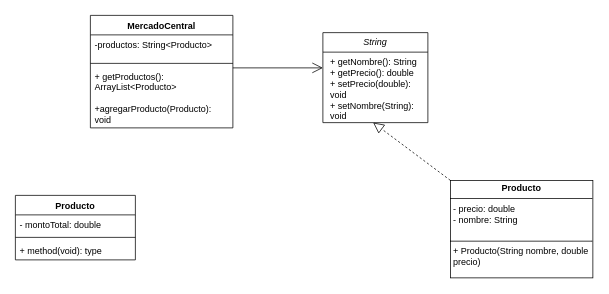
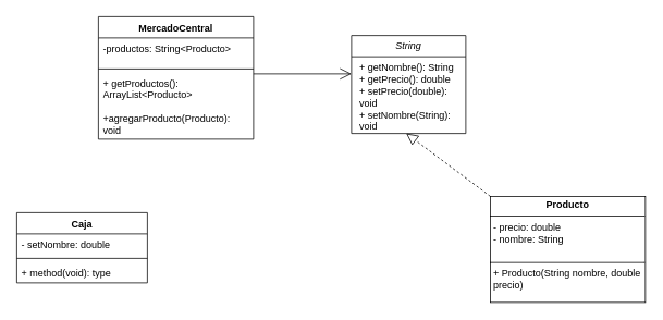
- <mxCell id="8" value="Producto" style="swimlane;fontStyle=1;align=center;verticalAlign=top;childLayout=stackLayout;horizontal=1;startSize=26;horizontalStack=0;resizeParent=1;resizeParentMax=0;resizeLast=0;collapsible=1;marginBottom=0;whiteSpace=wrap;html=1;" vertex="1" parent="1"><mxGeometry x="20" y="260" width="160" height="86" as="geometry" /></mxCell>
+ <mxCell id="8" value="Caja" style="swimlane;fontStyle=1;align=center;verticalAlign=top;childLayout=stackLayout;horizontal=1;startSize=26;horizontalStack=0;resizeParent=1;resizeParentMax=0;resizeLast=0;collapsible=1;marginBottom=0;whiteSpace=wrap;html=1;" vertex="1" parent="1"><mxGeometry x="20" y="260" width="160" height="86" as="geometry" /></mxCell>
- <mxCell id="9" value="- montoTotal: double" style="text;strokeColor=none;fillColor=none;align=left;verticalAlign=top;spacingLeft=4;spacingRight=4;overflow=hidden;rotatable=0;points=[[0,0.5],[1,0.5]];portConstraint=eastwest;whiteSpace=wrap;html=1;" vertex="1" parent="8"><mxGeometry y="26" width="160" height="26" as="geometry" /></mxCell>
+ <mxCell id="9" value="- setNombre: double" style="text;strokeColor=none;fillColor=none;align=left;verticalAlign=top;spacingLeft=4;spacingRight=4;overflow=hidden;rotatable=0;points=[[0,0.5],[1,0.5]];portConstraint=eastwest;whiteSpace=wrap;html=1;" vertex="1" parent="8"><mxGeometry y="26" width="160" height="26" as="geometry" /></mxCell>
